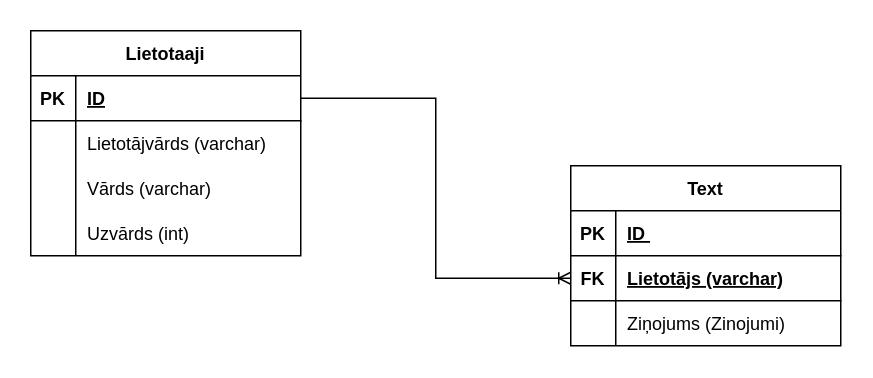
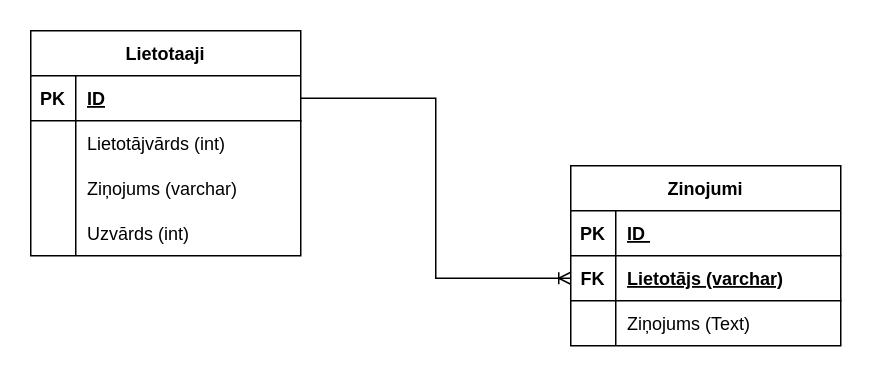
- <mxCell id="18" value="Lietotājvārds (varchar)" style="shape=partialRectangle;connectable=0;fillColor=none;top=0;left=0;bottom=0;right=0;align=left;spacingLeft=6;overflow=hidden;strokeColor=default;html=0;" vertex="1" parent="16"><mxGeometry x="30" width="150" height="30" as="geometry"><mxRectangle width="150" height="30" as="alternateBounds" /></mxGeometry></mxCell>
+ <mxCell id="18" value="Lietotājvārds (int)" style="shape=partialRectangle;connectable=0;fillColor=none;top=0;left=0;bottom=0;right=0;align=left;spacingLeft=6;overflow=hidden;strokeColor=default;html=0;" vertex="1" parent="16"><mxGeometry x="30" width="150" height="30" as="geometry"><mxRectangle width="150" height="30" as="alternateBounds" /></mxGeometry></mxCell>
- <mxCell id="21" value="Vārds (varchar)" style="shape=partialRectangle;connectable=0;fillColor=none;top=0;left=0;bottom=0;right=0;align=left;spacingLeft=6;overflow=hidden;strokeColor=default;html=0;" vertex="1" parent="19"><mxGeometry x="30" width="150" height="30" as="geometry"><mxRectangle width="150" height="30" as="alternateBounds" /></mxGeometry></mxCell>
+ <mxCell id="21" value="Ziņojums (varchar)" style="shape=partialRectangle;connectable=0;fillColor=none;top=0;left=0;bottom=0;right=0;align=left;spacingLeft=6;overflow=hidden;strokeColor=default;html=0;" vertex="1" parent="19"><mxGeometry x="30" width="150" height="30" as="geometry"><mxRectangle width="150" height="30" as="alternateBounds" /></mxGeometry></mxCell>
- <mxCell id="2" value="Text" style="shape=table;startSize=30;container=1;collapsible=1;childLayout=tableLayout;fixedRows=1;rowLines=0;fontStyle=1;align=center;resizeLast=1;strokeColor=default;html=0;" vertex="1" parent="1"><mxGeometry x="380" y="110" width="180" height="120" as="geometry" /></mxCell>
+ <mxCell id="2" value="Zinojumi" style="shape=table;startSize=30;container=1;collapsible=1;childLayout=tableLayout;fixedRows=1;rowLines=0;fontStyle=1;align=center;resizeLast=1;strokeColor=default;html=0;" vertex="1" parent="1"><mxGeometry x="380" y="110" width="180" height="120" as="geometry" /></mxCell>
- <mxCell id="11" value="Ziņojums (Zinojumi)" style="shape=partialRectangle;connectable=0;fillColor=none;top=0;left=0;bottom=0;right=0;align=left;spacingLeft=6;overflow=hidden;strokeColor=default;html=0;" vertex="1" parent="9"><mxGeometry x="30" width="150" height="30" as="geometry"><mxRectangle width="150" height="30" as="alternateBounds" /></mxGeometry></mxCell>
+ <mxCell id="11" value="Ziņojums (Text)" style="shape=partialRectangle;connectable=0;fillColor=none;top=0;left=0;bottom=0;right=0;align=left;spacingLeft=6;overflow=hidden;strokeColor=default;html=0;" vertex="1" parent="9"><mxGeometry x="30" width="150" height="30" as="geometry"><mxRectangle width="150" height="30" as="alternateBounds" /></mxGeometry></mxCell>
